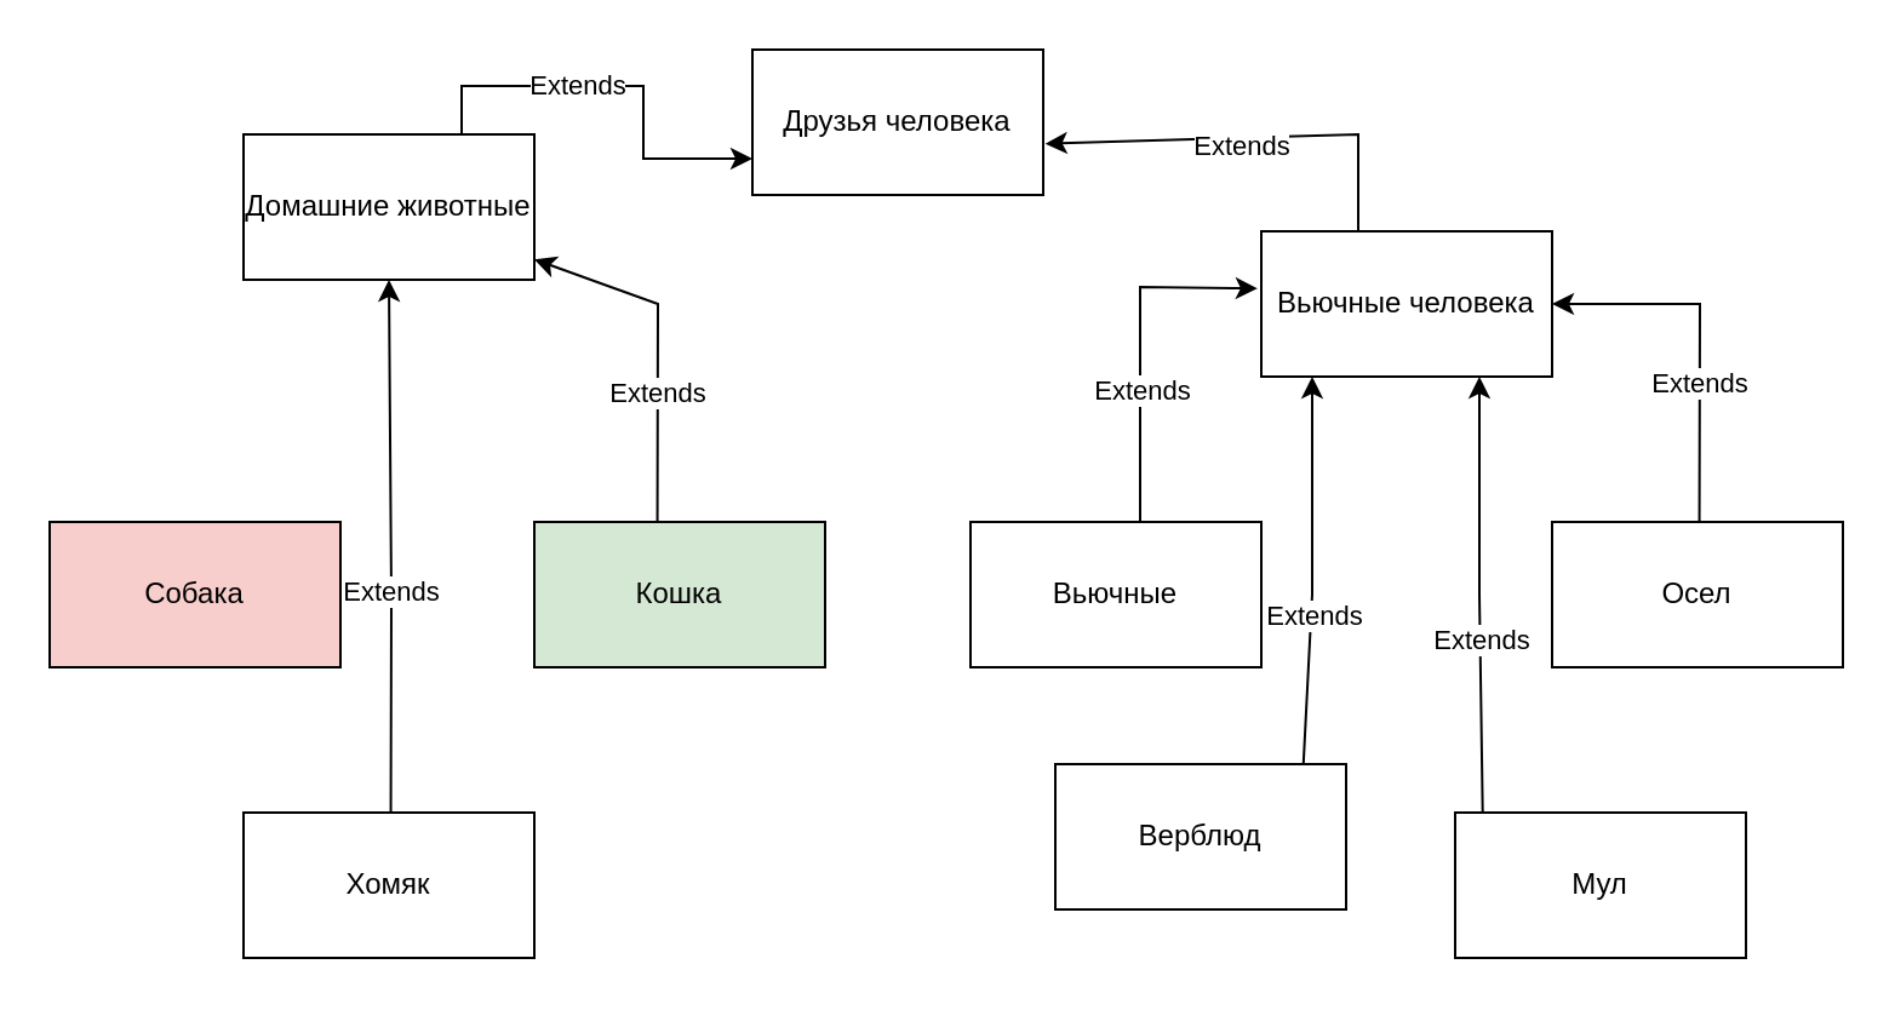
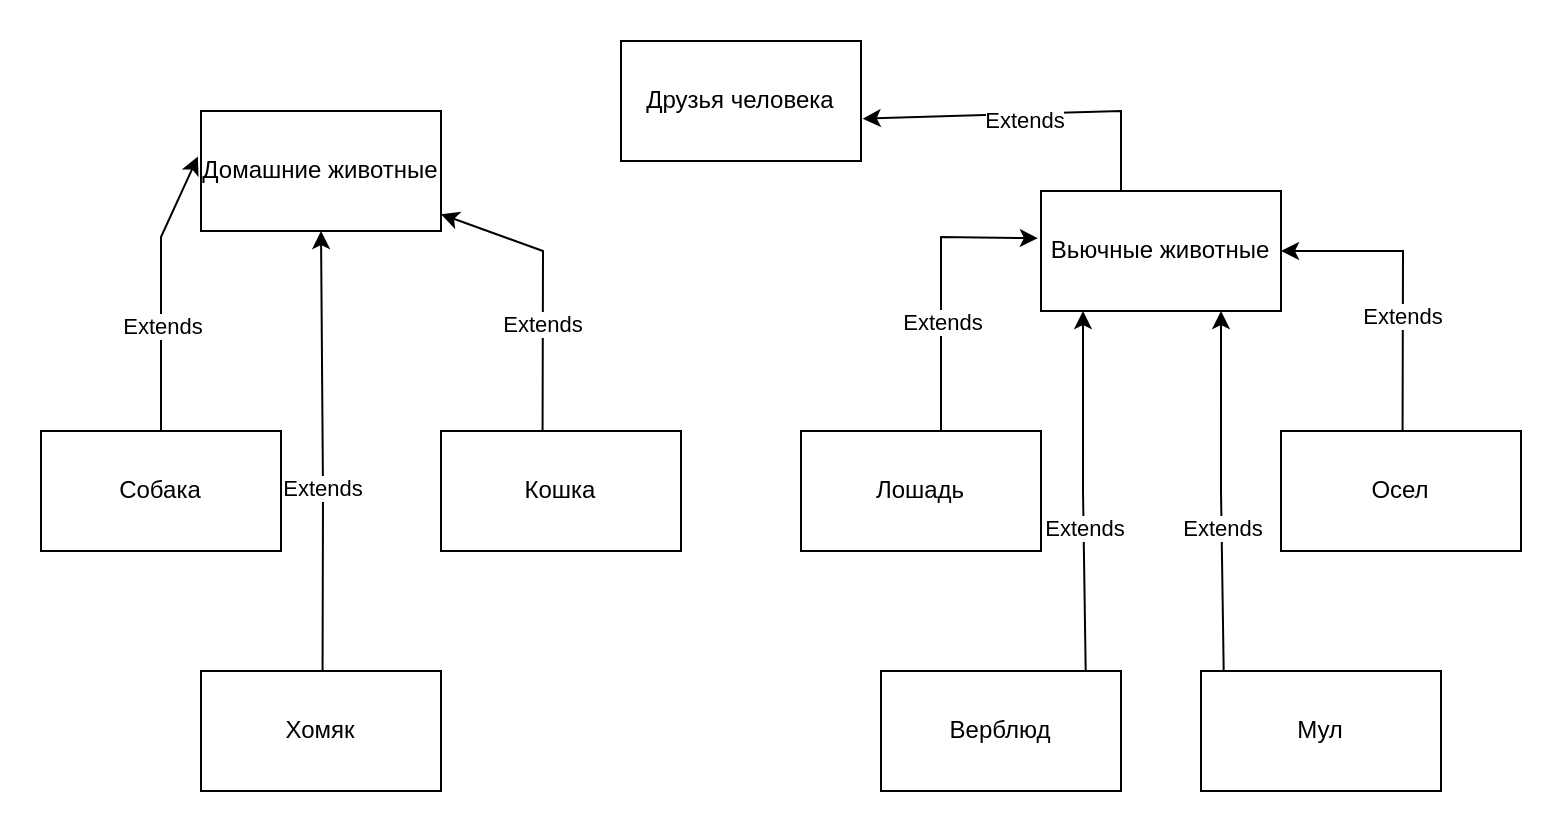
- <mxCell id="3" value="" style="edgeStyle=orthogonalEdgeStyle;rounded=0;orthogonalLoop=1;jettySize=auto;html=1;entryX=0;entryY=0.75;entryDx=0;entryDy=0;exitX=0.75;exitY=0;exitDx=0;exitDy=0;" edge="1" parent="1" source="5" target="2"><mxGeometry relative="1" as="geometry"><mxPoint x="160" y="15" as="targetPoint" /></mxGeometry></mxCell>
- <mxCell id="4" value="Extends" style="edgeLabel;html=1;align=center;verticalAlign=middle;resizable=0;points=[];" vertex="1" connectable="0" parent="3"><mxGeometry x="-0.212" y="1" relative="1" as="geometry"><mxPoint as="offset" /></mxGeometry></mxCell>
- <mxCell id="6" value="Вьючные человека" style="rounded=0;whiteSpace=wrap;html=1;" vertex="1" parent="1"><mxGeometry x="520" y="95" width="120" height="60" as="geometry" /></mxCell>
+ <mxCell id="6" value="Вьючные животные" style="rounded=0;whiteSpace=wrap;html=1;" vertex="1" parent="1"><mxGeometry x="520" y="95" width="120" height="60" as="geometry" /></mxCell>
+ <mxCell id="14" value="" style="endArrow=classic;html=1;rounded=0;exitX=0.5;exitY=0;exitDx=0;exitDy=0;entryX=-0.013;entryY=0.38;entryDx=0;entryDy=0;entryPerimeter=0;" edge="1" parent="1" source="7" target="5"><mxGeometry relative="1" as="geometry"><mxPoint x="70" y="205" as="sourcePoint" /><mxPoint x="80" y="115" as="targetPoint" /><Array as="points"><mxPoint x="80" y="118" /></Array></mxGeometry></mxCell>
+ <mxCell id="15" value="Extends" style="edgeLabel;resizable=0;html=1;align=center;verticalAlign=middle;" connectable="0" vertex="1" parent="14"><mxGeometry relative="1" as="geometry"><mxPoint y="18" as="offset" /></mxGeometry></mxCell>
- <mxCell id="7" value="Собака" style="rounded=0;whiteSpace=wrap;html=1;fillColor=#f8cecc;" vertex="1" parent="1"><mxGeometry x="20" y="215" width="120" height="60" as="geometry" /></mxCell>
+ <mxCell id="7" value="Собака" style="rounded=0;whiteSpace=wrap;html=1;" vertex="1" parent="1"><mxGeometry x="20" y="215" width="120" height="60" as="geometry" /></mxCell>
- <mxCell id="8" value="Кошка" style="rounded=0;whiteSpace=wrap;html=1;fillColor=#d5e8d4;" vertex="1" parent="1"><mxGeometry x="220" y="215" width="120" height="60" as="geometry" /></mxCell>
+ <mxCell id="8" value="Кошка" style="rounded=0;whiteSpace=wrap;html=1;" vertex="1" parent="1"><mxGeometry x="220" y="215" width="120" height="60" as="geometry" /></mxCell>
- <mxCell id="10" value="Вьючные" style="rounded=0;whiteSpace=wrap;html=1;" vertex="1" parent="1"><mxGeometry x="400" y="215" width="120" height="60" as="geometry" /></mxCell>
+ <mxCell id="10" value="Лошадь" style="rounded=0;whiteSpace=wrap;html=1;" vertex="1" parent="1"><mxGeometry x="400" y="215" width="120" height="60" as="geometry" /></mxCell>
- <mxCell id="12" value="Верблюд" style="rounded=0;whiteSpace=wrap;html=1;" vertex="1" parent="1"><mxGeometry x="435" y="315" width="120" height="60" as="geometry" /></mxCell>
+ <mxCell id="12" value="Верблюд" style="rounded=0;whiteSpace=wrap;html=1;" vertex="1" parent="1"><mxGeometry x="440" y="335" width="120" height="60" as="geometry" /></mxCell>
